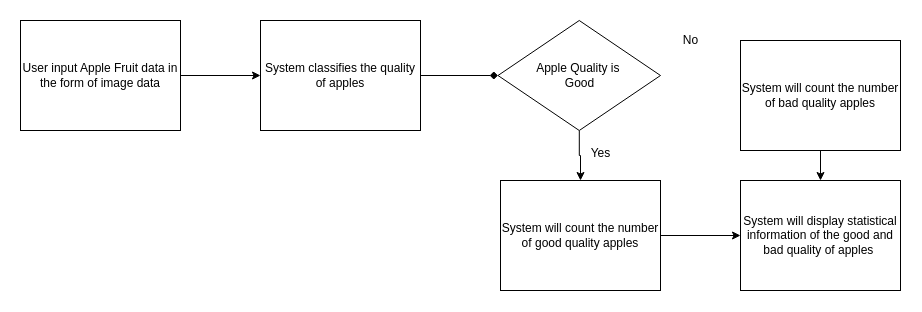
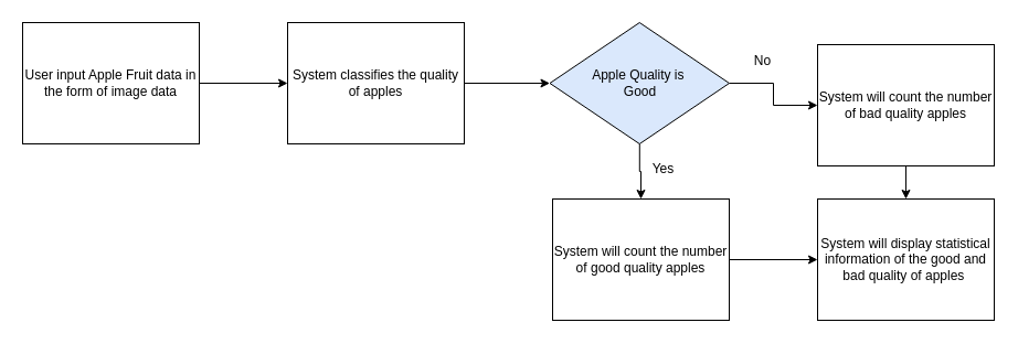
- <mxCell id="15" value="No" style="text;html=1;align=center;verticalAlign=middle;resizable=0;points=[];autosize=1;strokeColor=none;fillColor=none;" vertex="1" parent="1"><mxGeometry x="670" y="25" width="40" height="30" as="geometry" /></mxCell>
+ <mxCell id="15" value="No" style="text;html=1;align=center;verticalAlign=middle;resizable=0;points=[];autosize=1;strokeColor=none;fillColor=none;" vertex="1" parent="1"><mxGeometry x="670" y="40" width="40" height="30" as="geometry" /></mxCell>
- <mxCell id="7" style="edgeStyle=orthogonalEdgeStyle;rounded=0;orthogonalLoop=1;jettySize=auto;html=1;entryX=0;entryY=0.5;entryDx=0;entryDy=0;endArrow=diamond;" edge="1" parent="1" source="8" target="6"><mxGeometry relative="1" as="geometry" /></mxCell>
+ <mxCell id="7" style="edgeStyle=orthogonalEdgeStyle;rounded=0;orthogonalLoop=1;jettySize=auto;html=1;entryX=0;entryY=0.5;entryDx=0;entryDy=0;" edge="1" parent="1" source="8" target="6"><mxGeometry relative="1" as="geometry" /></mxCell>
- <mxCell id="6" value="Apple Quality is&amp;nbsp;&lt;div&gt;Good&lt;/div&gt;" style="rhombus;whiteSpace=wrap;html=1;" vertex="1" parent="1"><mxGeometry x="497.5" y="20" width="162.5" height="110" as="geometry" /></mxCell>
+ <mxCell id="6" value="Apple Quality is&amp;nbsp;&lt;div&gt;Good&lt;/div&gt;" style="rhombus;whiteSpace=wrap;html=1;fillColor=#dae8fc;" vertex="1" parent="1"><mxGeometry x="497.5" y="20" width="162.5" height="110" as="geometry" /></mxCell>
+ <mxCell id="4" style="edgeStyle=orthogonalEdgeStyle;rounded=0;orthogonalLoop=1;jettySize=auto;html=1;entryX=0;entryY=0.5;entryDx=0;entryDy=0;" edge="1" parent="1" source="6" target="12"><mxGeometry relative="1" as="geometry" /></mxCell>
